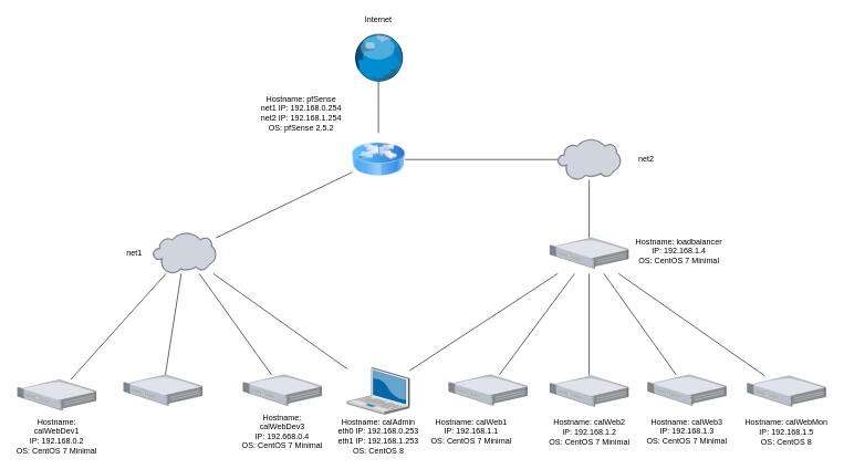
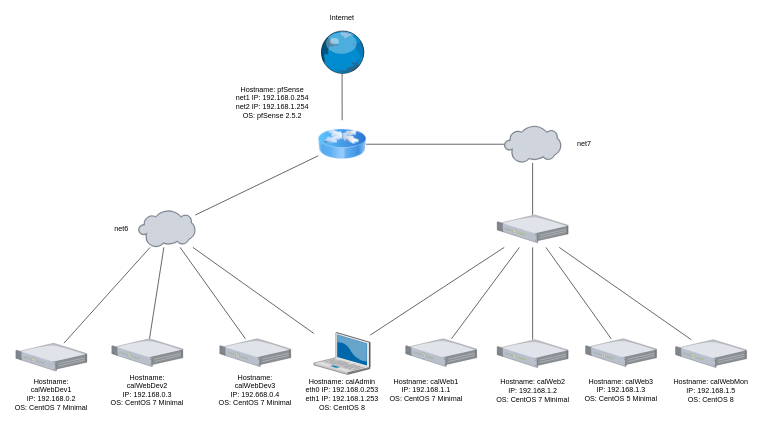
- <mxCell id="36" value="net2" style="text;html=1;align=center;verticalAlign=middle;resizable=0;points=[];autosize=1;strokeColor=none;" parent="1" vertex="1"><mxGeometry x="952.5" y="230" width="40" height="20" as="geometry" /></mxCell>
+ <mxCell id="36" value="net7" style="text;html=1;align=center;verticalAlign=middle;resizable=0;points=[];autosize=1;strokeColor=none;" parent="1" vertex="1"><mxGeometry x="952.5" y="230" width="40" height="20" as="geometry" /></mxCell>
- <mxCell id="9" value="Hostname: loadbalancer&lt;br&gt;IP: 192.168.1.4&lt;br&gt;OS: CentOS 7 Minimal" style="text;html=1;strokeColor=none;fillColor=none;align=center;verticalAlign=middle;whiteSpace=wrap;rounded=0;" parent="1" vertex="1"><mxGeometry x="952.5" y="343" width="140" height="69" as="geometry" /></mxCell>
- <mxCell id="8" value="net1" style="text;html=1;strokeColor=none;fillColor=none;align=center;verticalAlign=middle;whiteSpace=wrap;rounded=0;" parent="1" vertex="1"><mxGeometry x="141.94" y="371" width="120" height="20" as="geometry" /></mxCell>
+ <mxCell id="8" value="net6" style="text;html=1;strokeColor=none;fillColor=none;align=center;verticalAlign=middle;whiteSpace=wrap;rounded=0;" parent="1" vertex="1"><mxGeometry x="141.94" y="371" width="120" height="20" as="geometry" /></mxCell>
+ <mxCell id="38" value="Hostname: calWebDev2&lt;br&gt;IP: 192.168.0.3&lt;br&gt;OS: CentOS 7 Minimal" style="text;html=1;strokeColor=none;fillColor=none;align=center;verticalAlign=middle;whiteSpace=wrap;rounded=0;" vertex="1" parent="1"><mxGeometry x="180" y="622.46" width="130" height="54.31" as="geometry" /></mxCell>
- <mxCell id="22" value="Hostname: calWeb3&lt;br&gt;IP: 192.168.1.3&lt;br&gt;OS: CentOS 7 Minimal" style="text;html=1;strokeColor=none;fillColor=none;align=center;verticalAlign=middle;whiteSpace=wrap;rounded=0;" parent="1" vertex="1"><mxGeometry x="970" y="622.46" width="130" height="54.31" as="geometry" /></mxCell>
+ <mxCell id="22" value="Hostname: calWeb3&lt;br&gt;IP: 192.168.1.3&lt;br&gt;OS: CentOS 5 Minimal" style="text;html=1;strokeColor=none;fillColor=none;align=center;verticalAlign=middle;whiteSpace=wrap;rounded=0;" parent="1" vertex="1"><mxGeometry x="970" y="622.46" width="130" height="54.31" as="geometry" /></mxCell>
